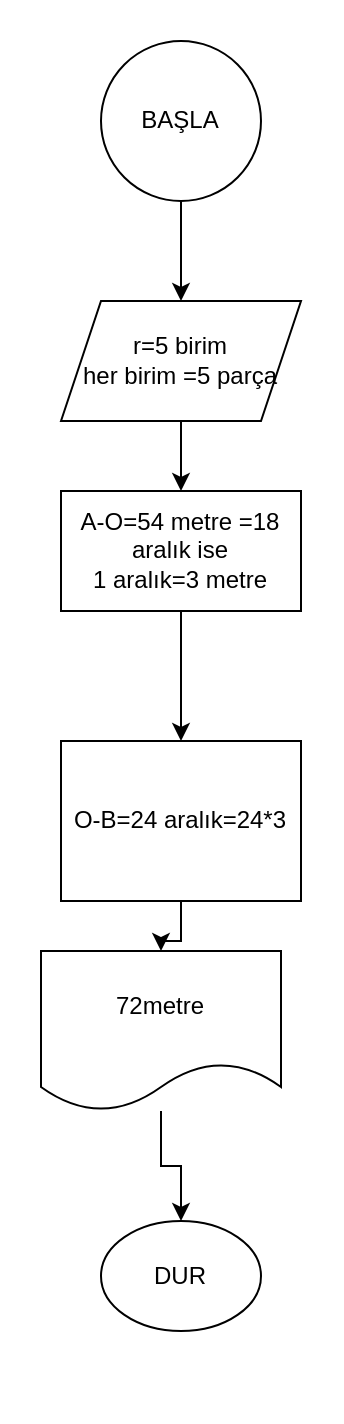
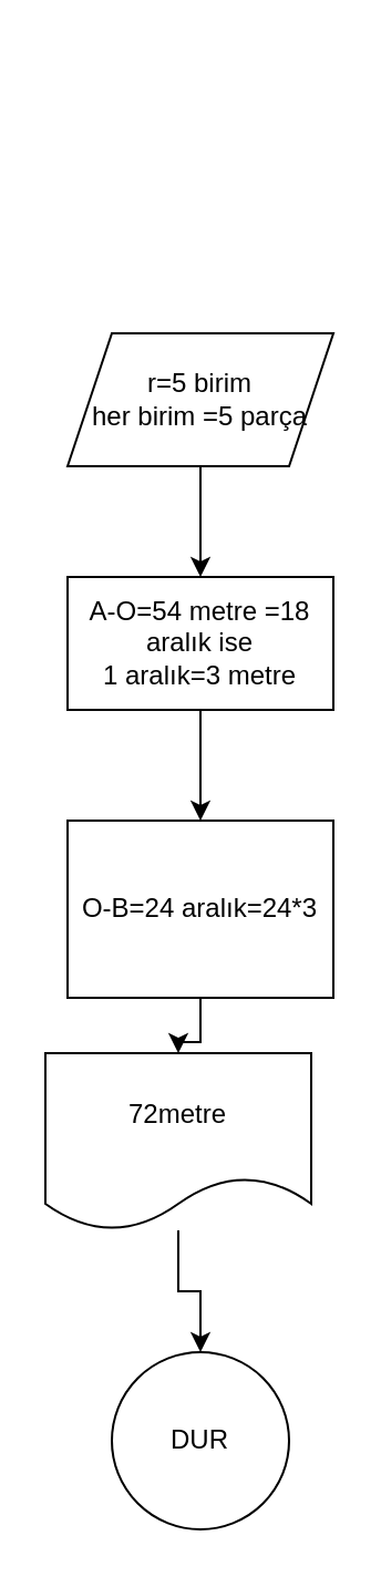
- <mxCell id="4" value="BAŞLA" style="ellipse;whiteSpace=wrap;html=1;aspect=fixed;" vertex="1" parent="1"><mxGeometry x="50" y="20" width="80" height="80" as="geometry" /></mxCell>
- <mxCell id="3" value="" style="edgeStyle=orthogonalEdgeStyle;rounded=0;orthogonalLoop=1;jettySize=auto;html=1;" edge="1" parent="1" source="4" target="6"><mxGeometry relative="1" as="geometry" /></mxCell>
- <mxCell id="8" value="A-O=54 metre =18 aralık ise&lt;br&gt;1 aralık=3 metre" style="rounded=0;whiteSpace=wrap;html=1;" vertex="1" parent="1"><mxGeometry x="30" y="245" width="120" height="60" as="geometry" /></mxCell>
+ <mxCell id="8" value="A-O=54 metre =18 aralık ise&lt;br&gt;1 aralık=3 metre" style="rounded=0;whiteSpace=wrap;html=1;" vertex="1" parent="1"><mxGeometry x="30" y="260" width="120" height="60" as="geometry" /></mxCell>
- <mxCell id="2" value="DUR" style="ellipse;whiteSpace=wrap;html=1;aspect=fixed;" vertex="1" parent="1"><mxGeometry x="50" y="610" width="80" height="55" as="geometry" /></mxCell>
+ <mxCell id="2" value="DUR" style="ellipse;whiteSpace=wrap;html=1;aspect=fixed;" vertex="1" parent="1"><mxGeometry x="50" y="610" width="80" height="80" as="geometry" /></mxCell>
